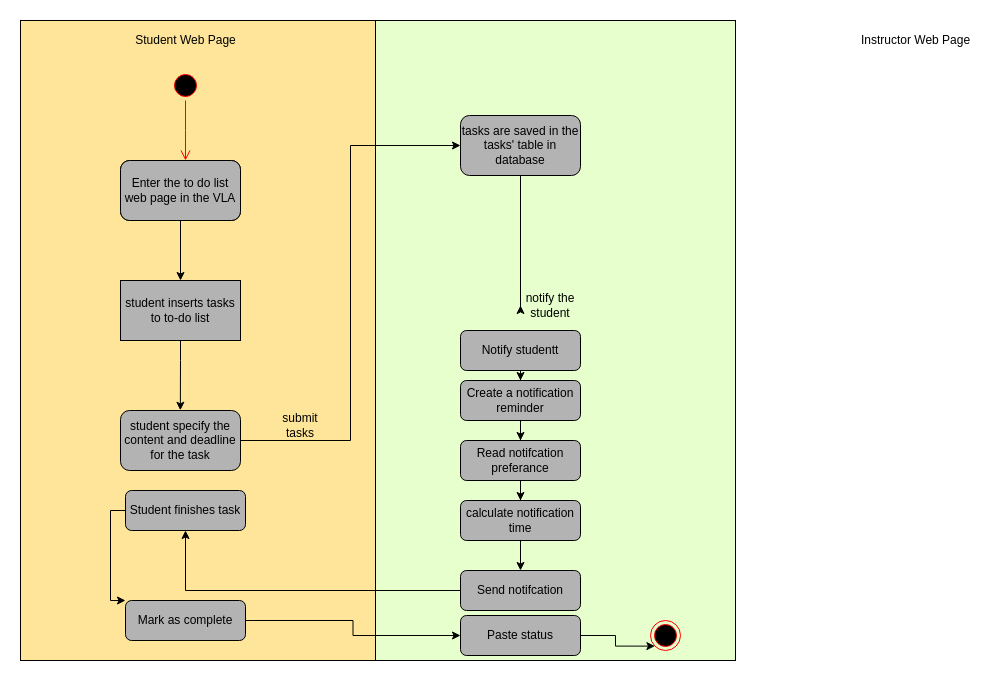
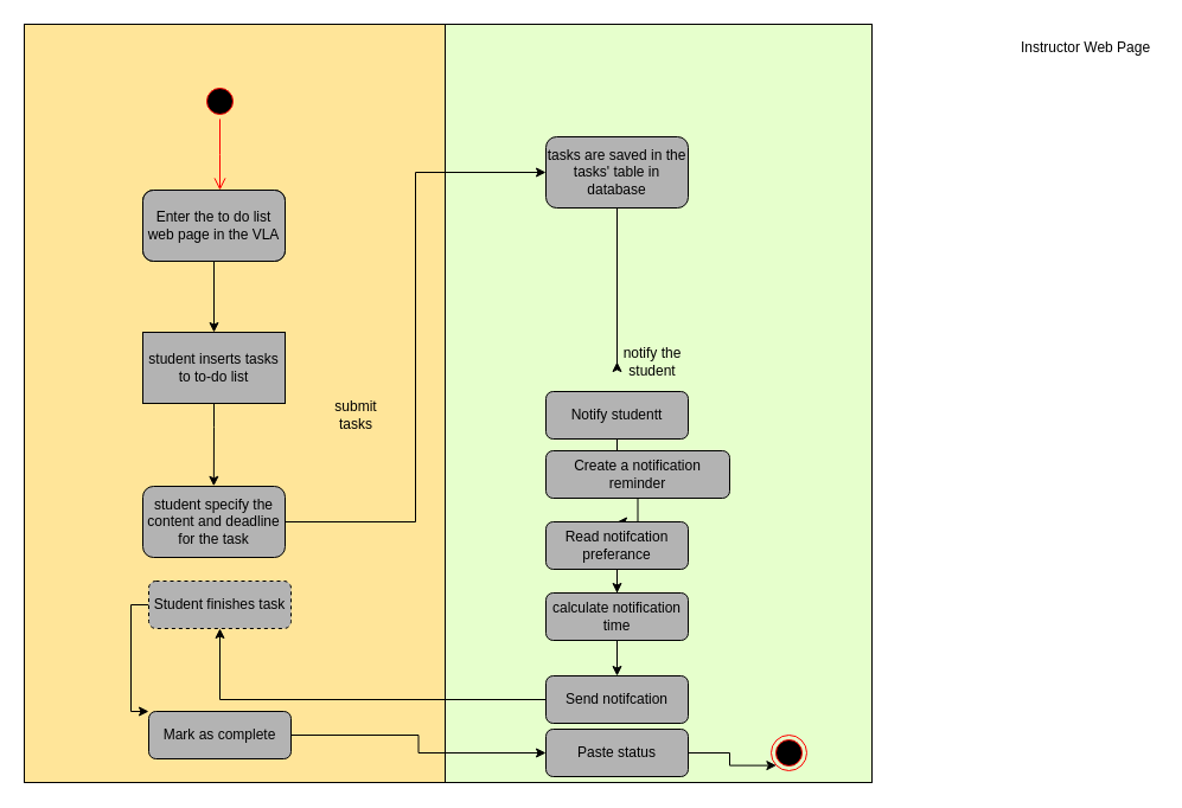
- <mxCell id="4" value="Student Web Page" style="text;html=1;align=center;verticalAlign=middle;resizable=0;points=[];autosize=1;strokeColor=none;fillColor=none;" parent="1" vertex="1"><mxGeometry x="125" y="30" width="120" height="20" as="geometry" /></mxCell>
- <mxCell id="24" value="Create a notification reminder" style="rounded=1;whiteSpace=wrap;html=1;fillColor=#B3B3B3;" vertex="1" parent="1"><mxGeometry x="460" y="380" width="120" height="40" as="geometry" /></mxCell>
+ <mxCell id="24" value="Create a notification reminder" style="rounded=1;whiteSpace=wrap;html=1;fillColor=#B3B3B3;" vertex="1" parent="1"><mxGeometry x="460" y="380" width="155" height="40" as="geometry" /></mxCell>
- <mxCell id="20" value="submit tasks" style="text;html=1;strokeColor=none;fillColor=none;align=center;verticalAlign=middle;whiteSpace=wrap;rounded=0;" parent="1" vertex="1"><mxGeometry x="270" y="410" width="60" height="30" as="geometry" /></mxCell>
+ <mxCell id="20" value="submit tasks" style="text;html=1;strokeColor=none;fillColor=none;align=center;verticalAlign=middle;whiteSpace=wrap;rounded=0;" parent="1" vertex="1"><mxGeometry x="270" y="335" width="60" height="30" as="geometry" /></mxCell>
- <mxCell id="32" value="Student finishes task" style="rounded=1;whiteSpace=wrap;html=1;fillColor=#B3B3B3;" vertex="1" parent="1"><mxGeometry x="125" y="490" width="120" height="40" as="geometry" /></mxCell>
+ <mxCell id="32" value="Student finishes task" style="rounded=1;whiteSpace=wrap;html=1;fillColor=#B3B3B3;dashed=1;" vertex="1" parent="1"><mxGeometry x="125" y="490" width="120" height="40" as="geometry" /></mxCell>
